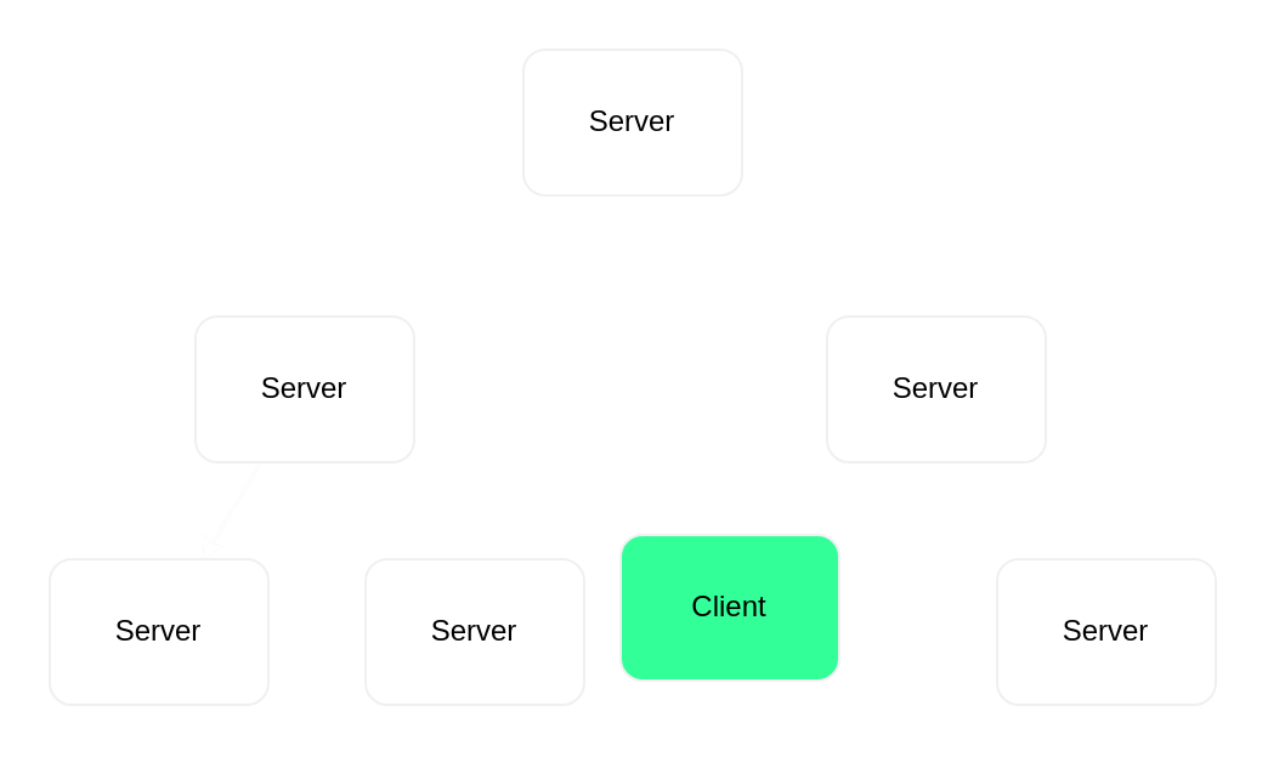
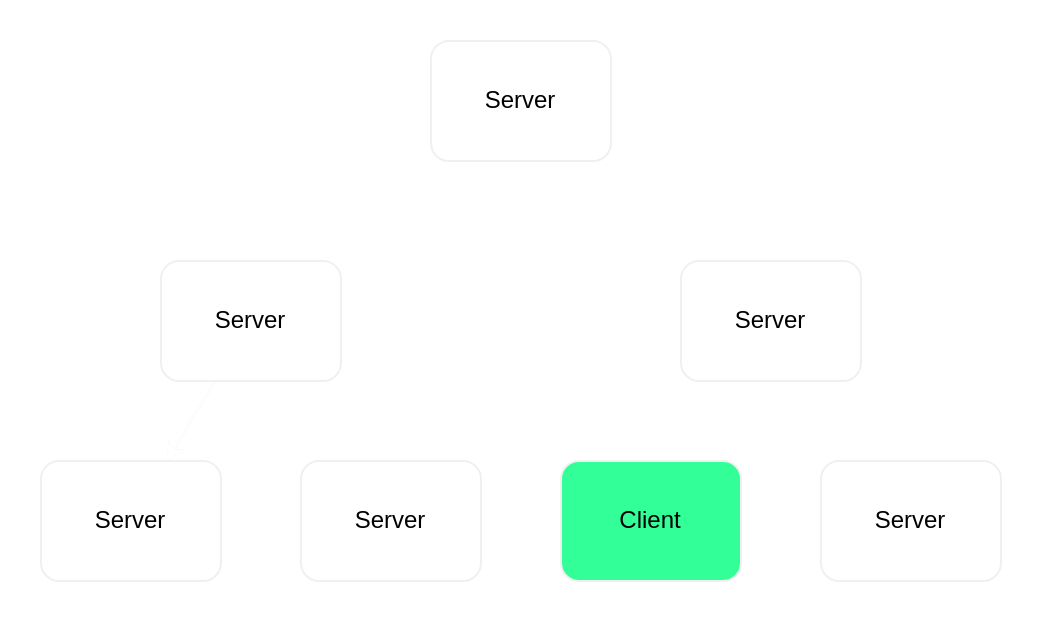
- <mxCell id="15" value="Client" style="rounded=1;whiteSpace=wrap;html=1;strokeColor=#F0F0F0;fillColor=#33FF99;fontColor=#000000;" vertex="1" parent="1"><mxGeometry x="255" y="220" width="90" height="60" as="geometry" /></mxCell>
+ <mxCell id="15" value="Client" style="rounded=1;whiteSpace=wrap;html=1;strokeColor=#F0F0F0;fillColor=#33FF99;fontColor=#000000;" vertex="1" parent="1"><mxGeometry x="280" y="230" width="90" height="60" as="geometry" /></mxCell>
